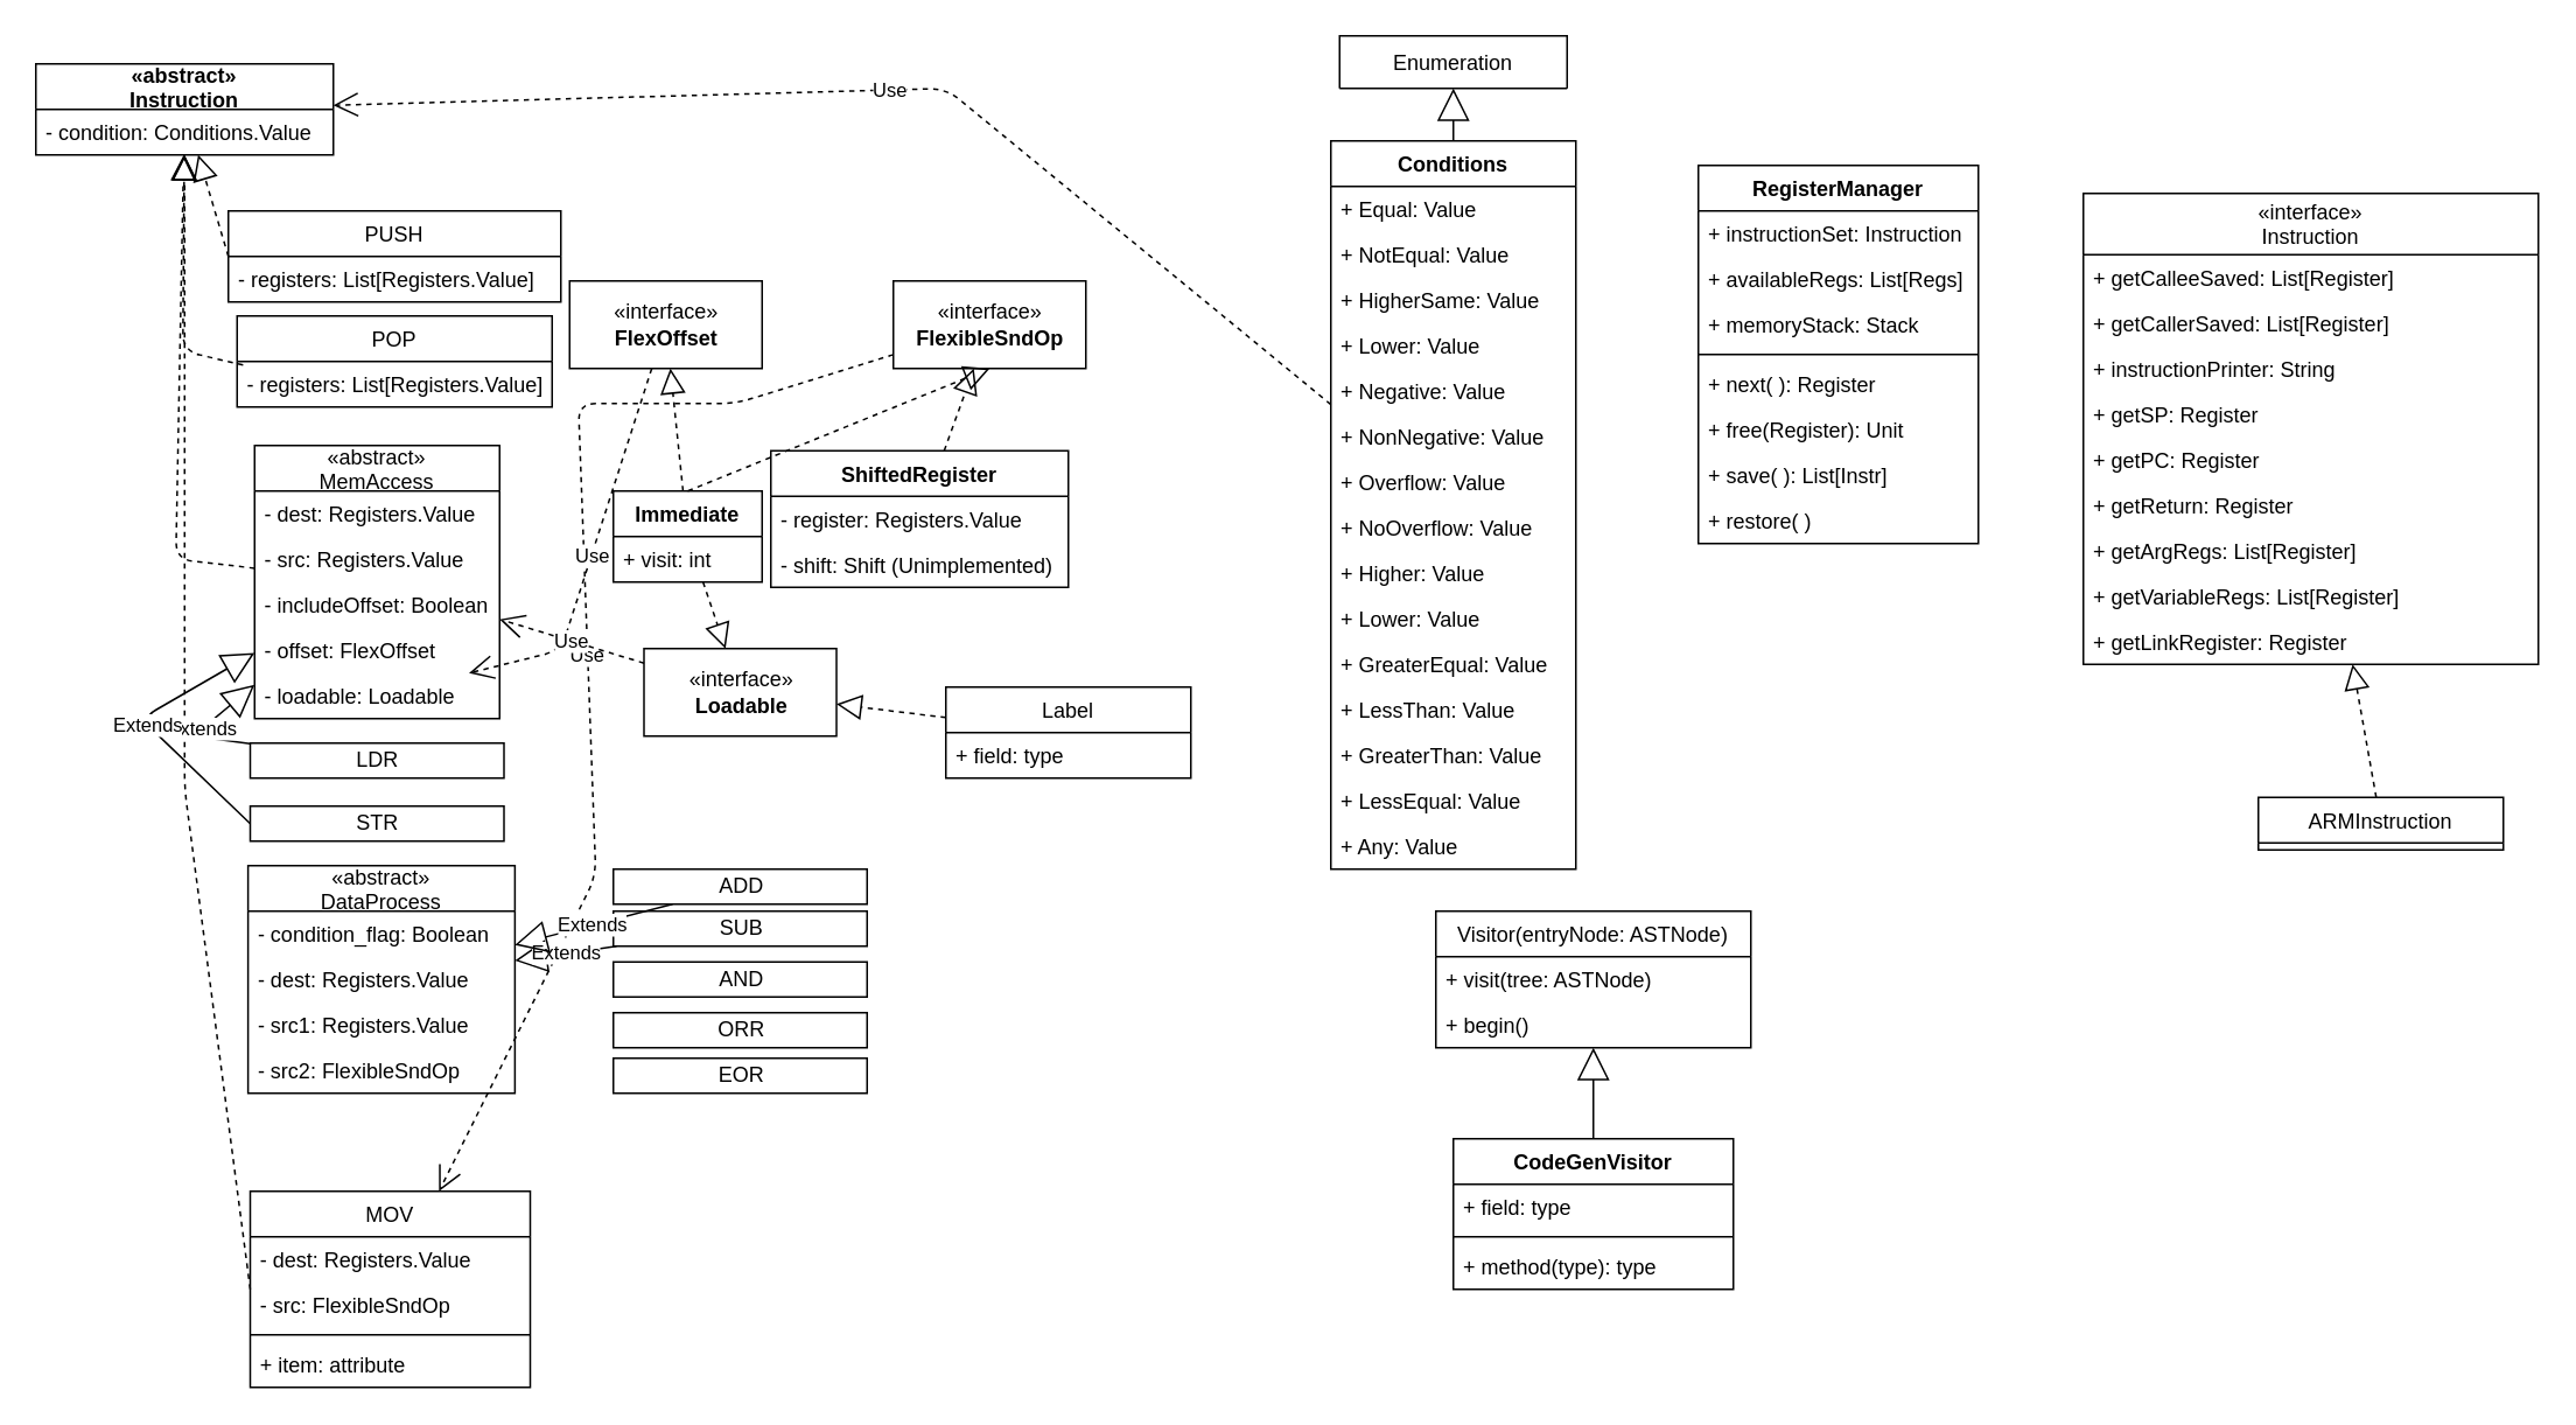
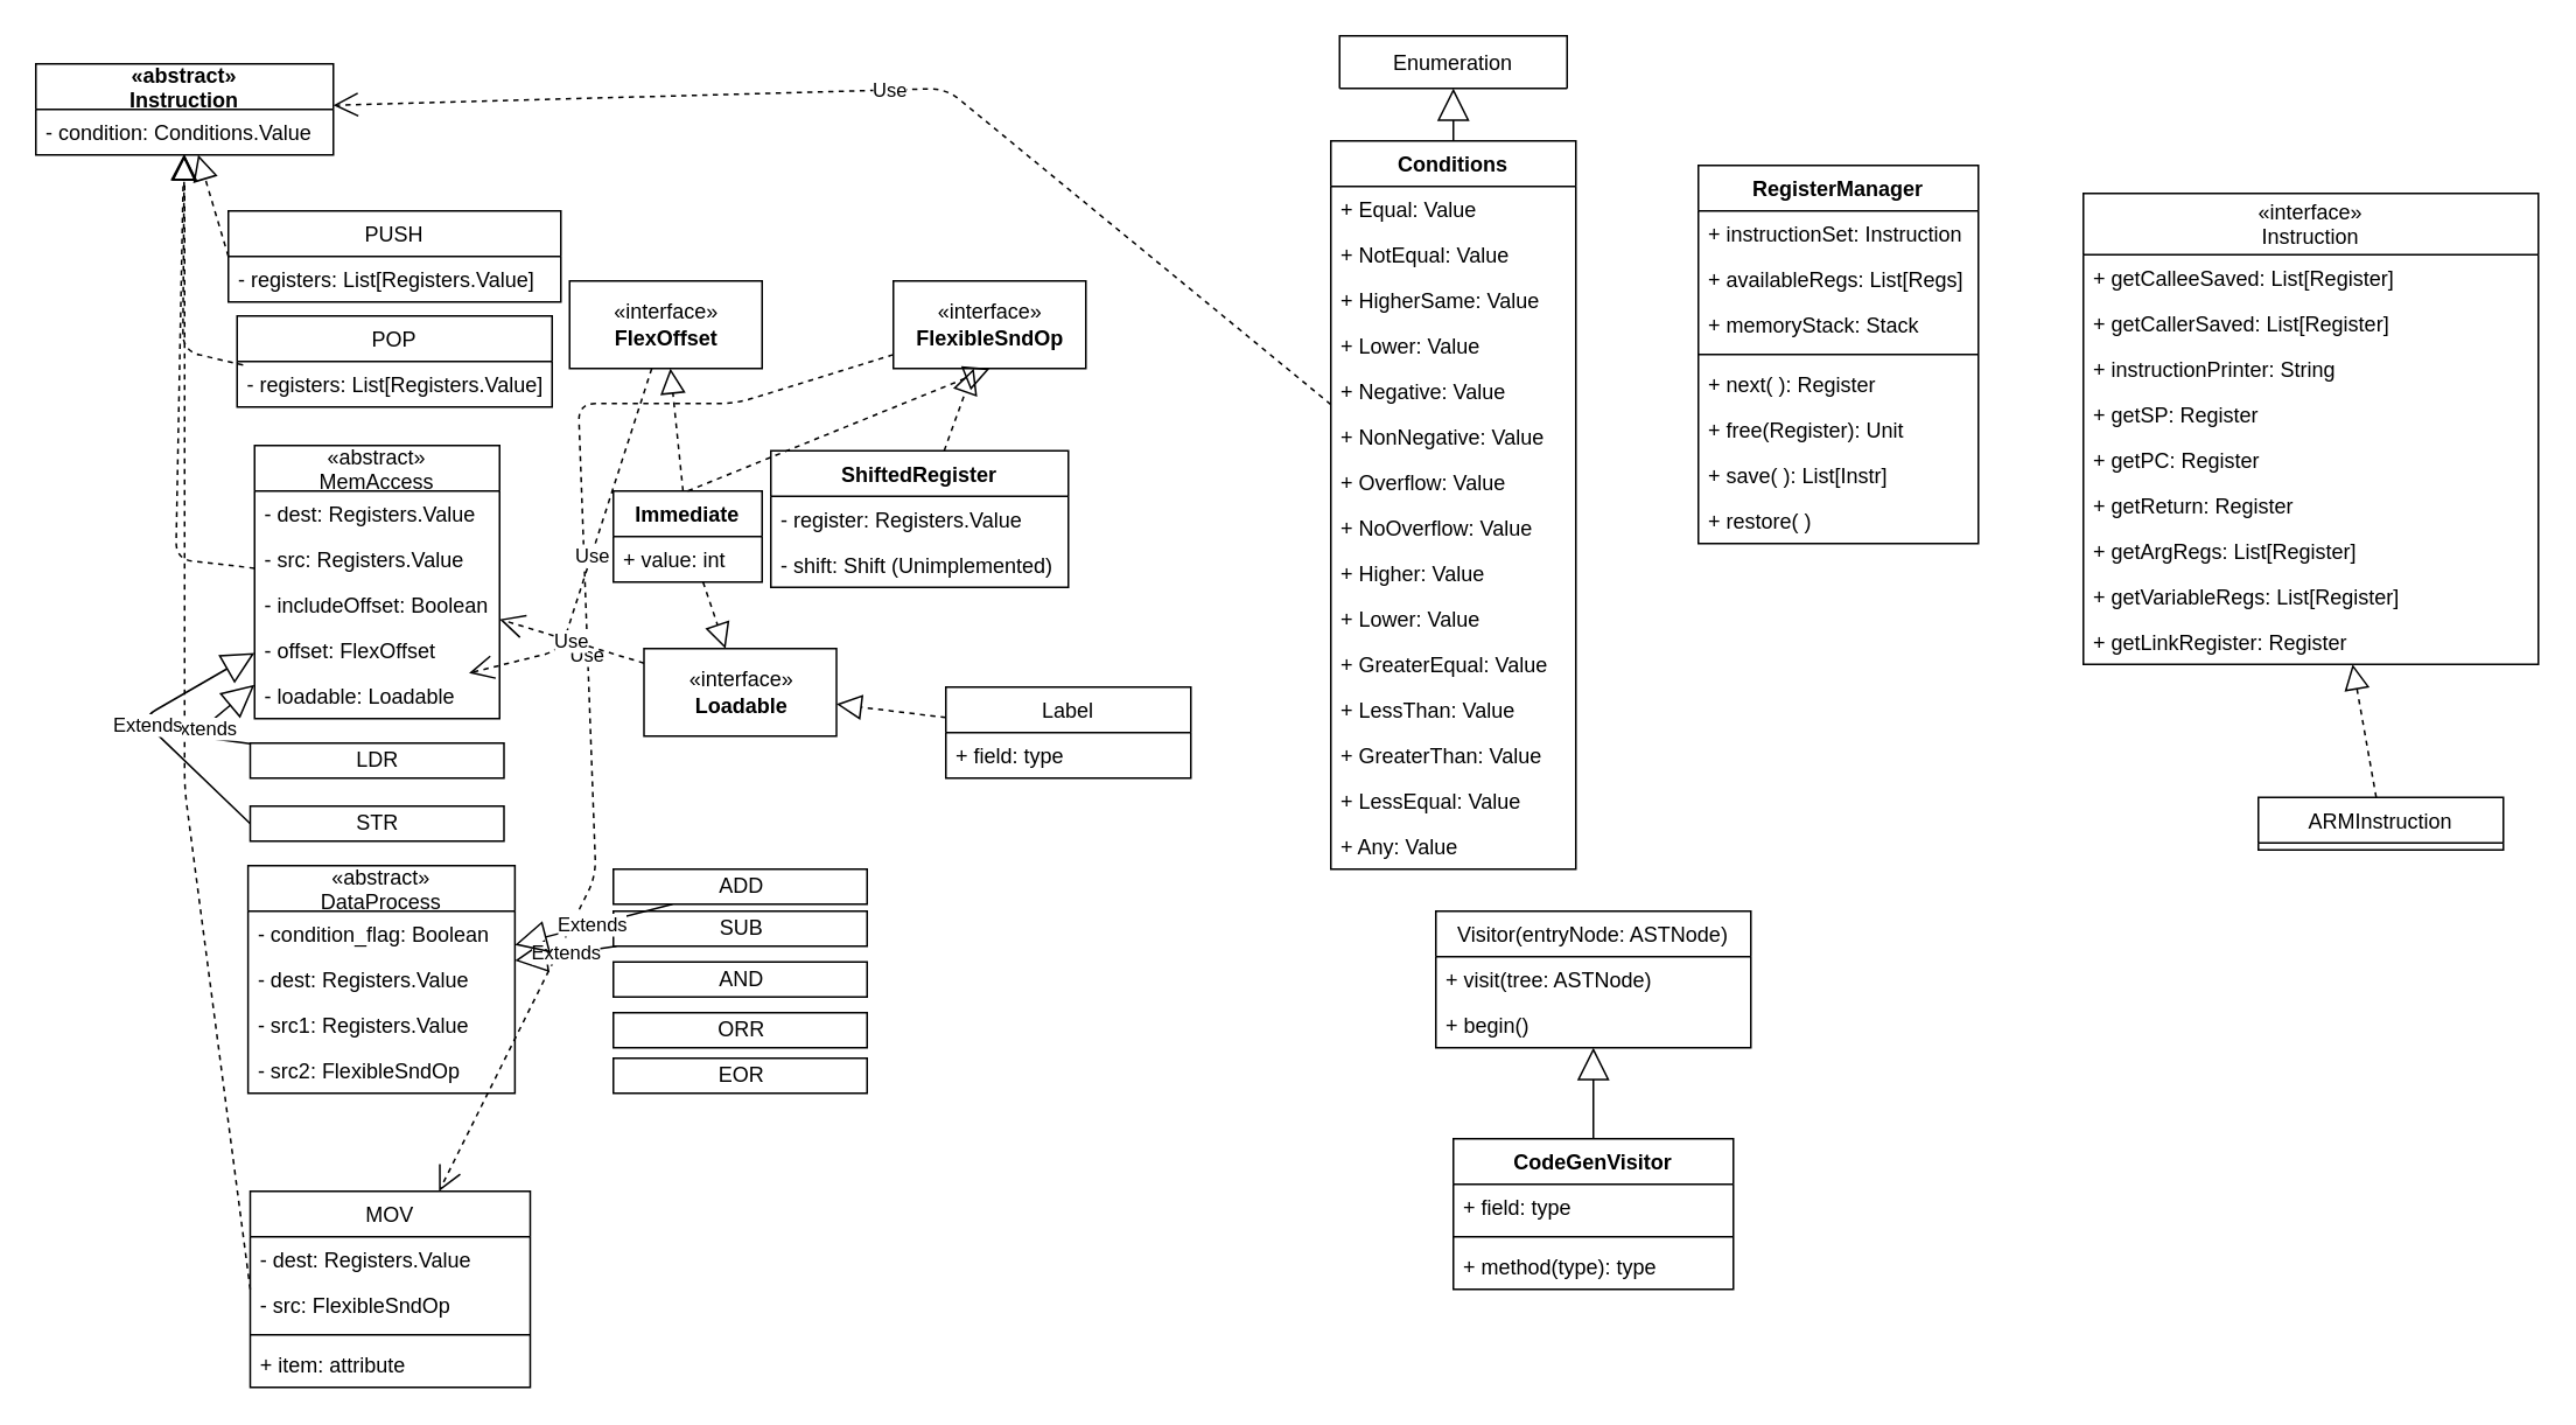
- <mxCell id="45" value="+ visit: int" style="text;strokeColor=none;fillColor=none;align=left;verticalAlign=top;spacingLeft=4;spacingRight=4;overflow=hidden;rotatable=0;points=[[0,0.5],[1,0.5]];portConstraint=eastwest;" parent="44" vertex="1"><mxGeometry y="26" width="85" height="26" as="geometry" /></mxCell>
+ <mxCell id="45" value="+ value: int" style="text;strokeColor=none;fillColor=none;align=left;verticalAlign=top;spacingLeft=4;spacingRight=4;overflow=hidden;rotatable=0;points=[[0,0.5],[1,0.5]];portConstraint=eastwest;" parent="44" vertex="1"><mxGeometry y="26" width="85" height="26" as="geometry" /></mxCell>
